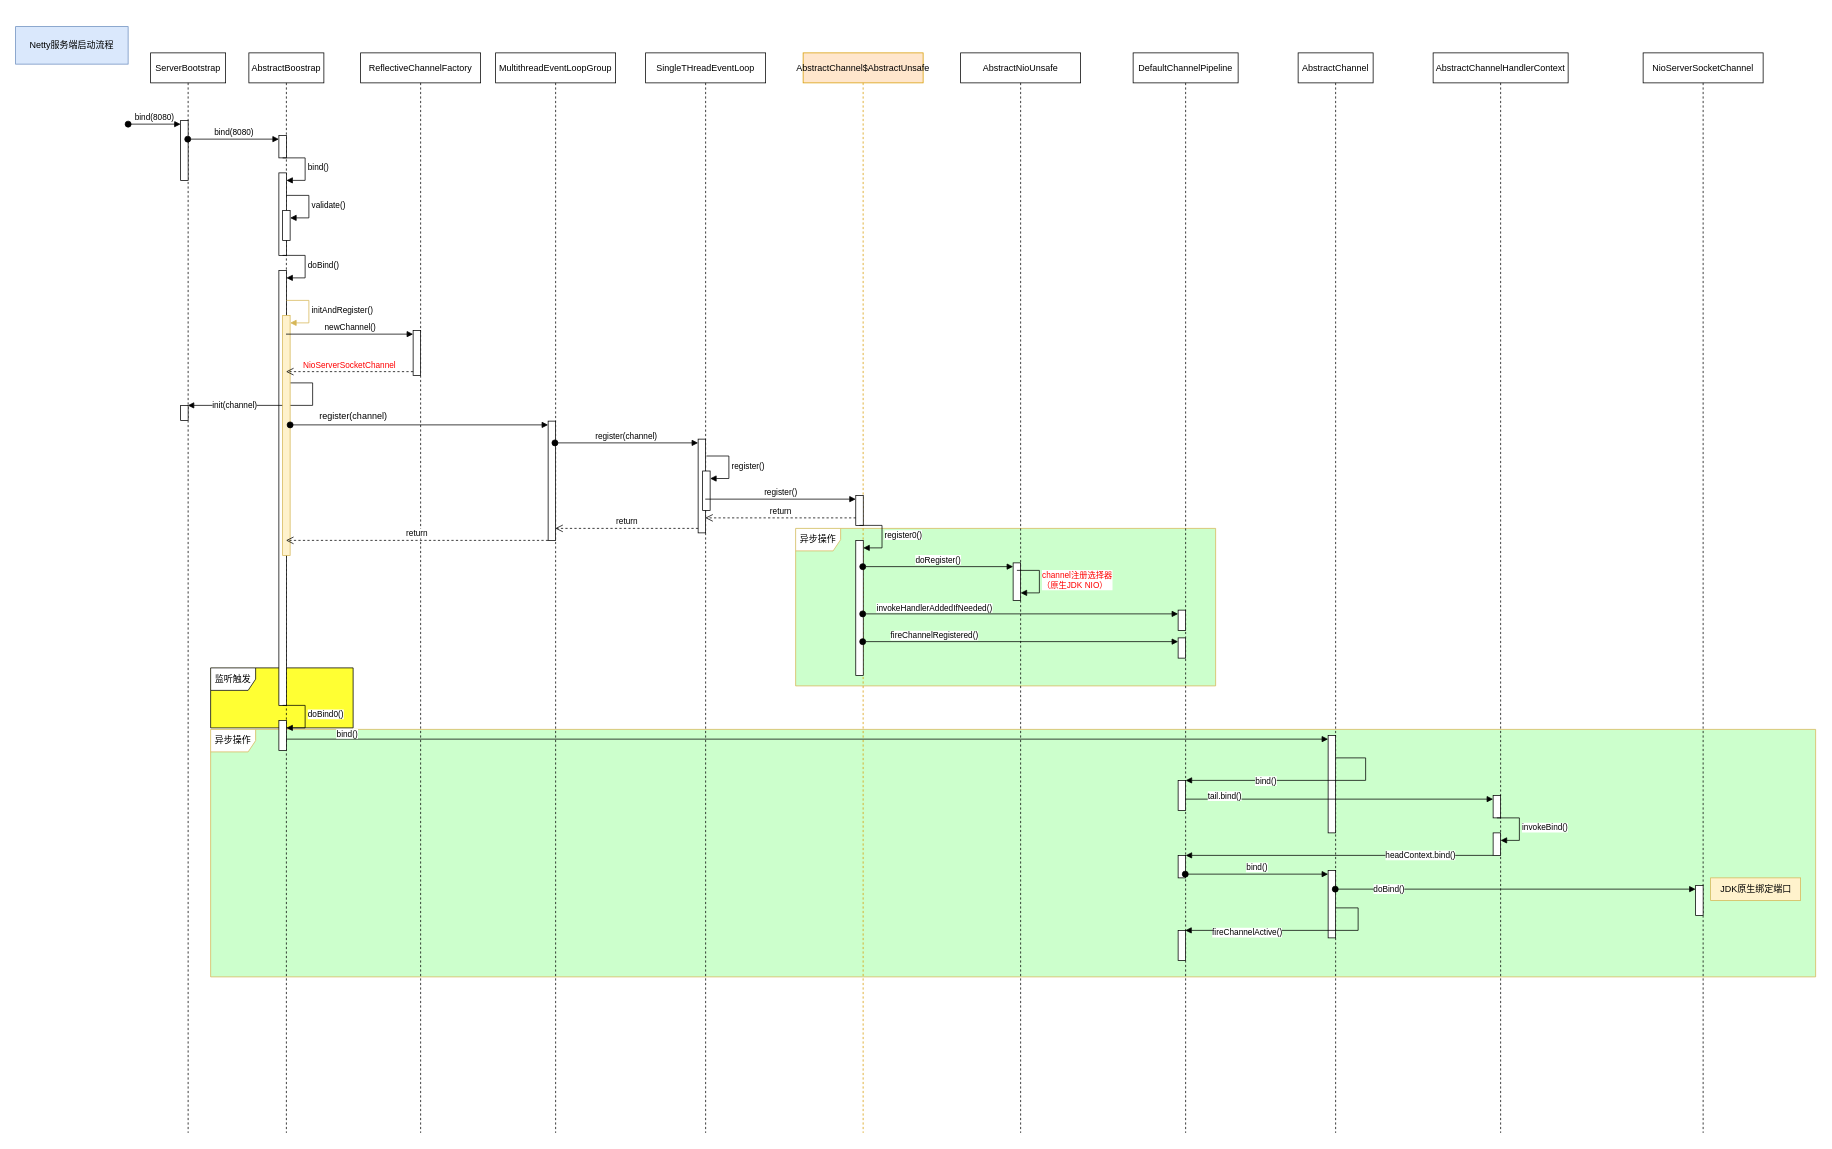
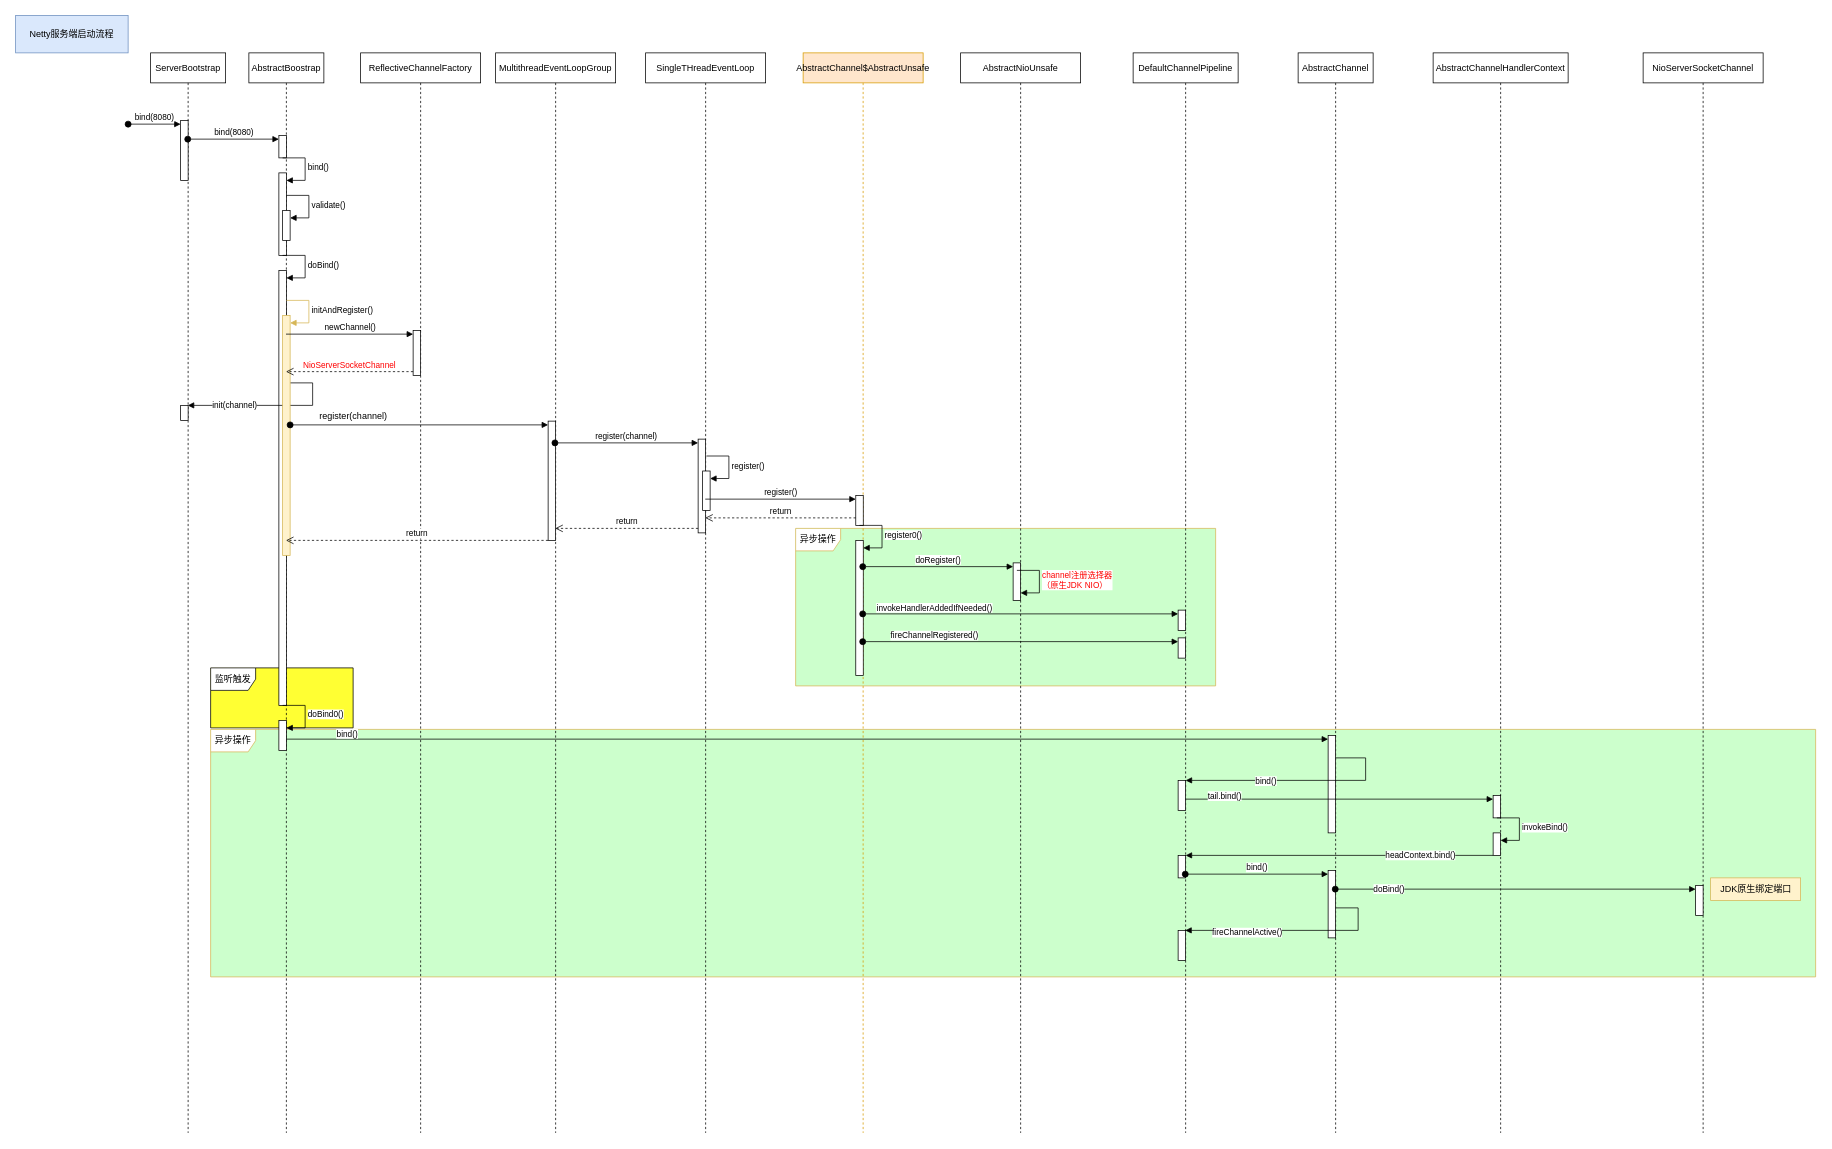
- <mxCell id="21" value="Netty服务端启动流程" style="html=1;whiteSpace=wrap;fillColor=#dae8fc;strokeColor=#6c8ebf;" vertex="1" parent="1"><mxGeometry x="20" y="35" width="150" height="50" as="geometry" /></mxCell>
+ <mxCell id="21" value="Netty服务端启动流程" style="html=1;whiteSpace=wrap;fillColor=#dae8fc;strokeColor=#6c8ebf;" vertex="1" parent="1"><mxGeometry x="20" y="20" width="150" height="50" as="geometry" /></mxCell>
